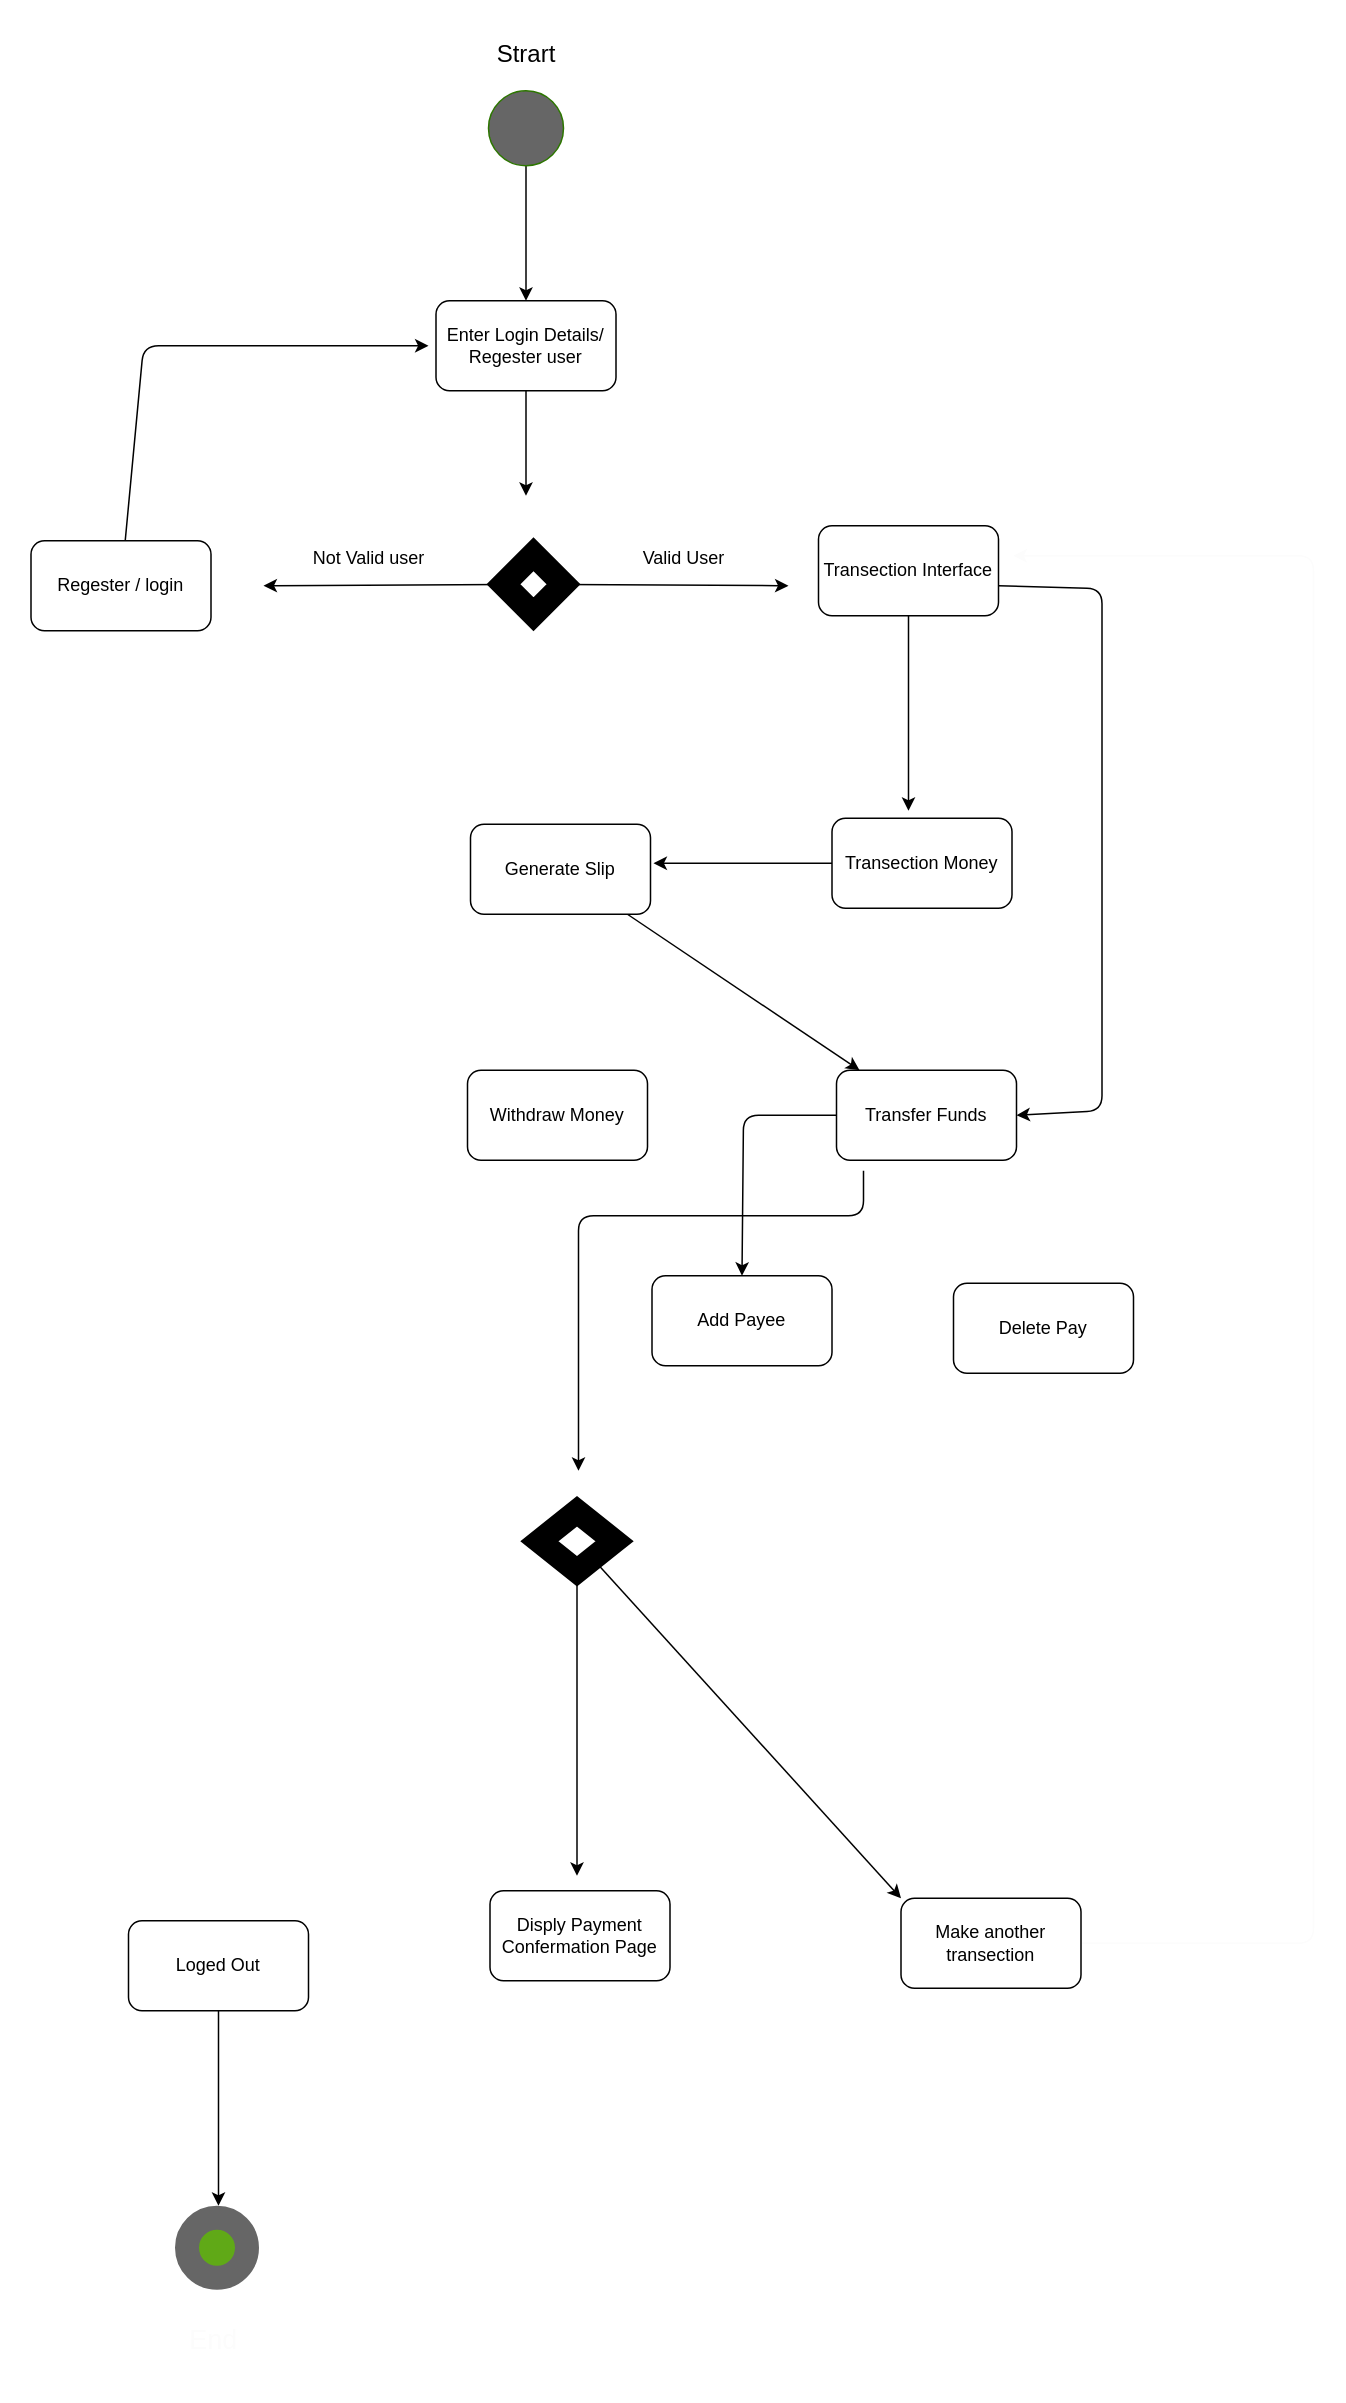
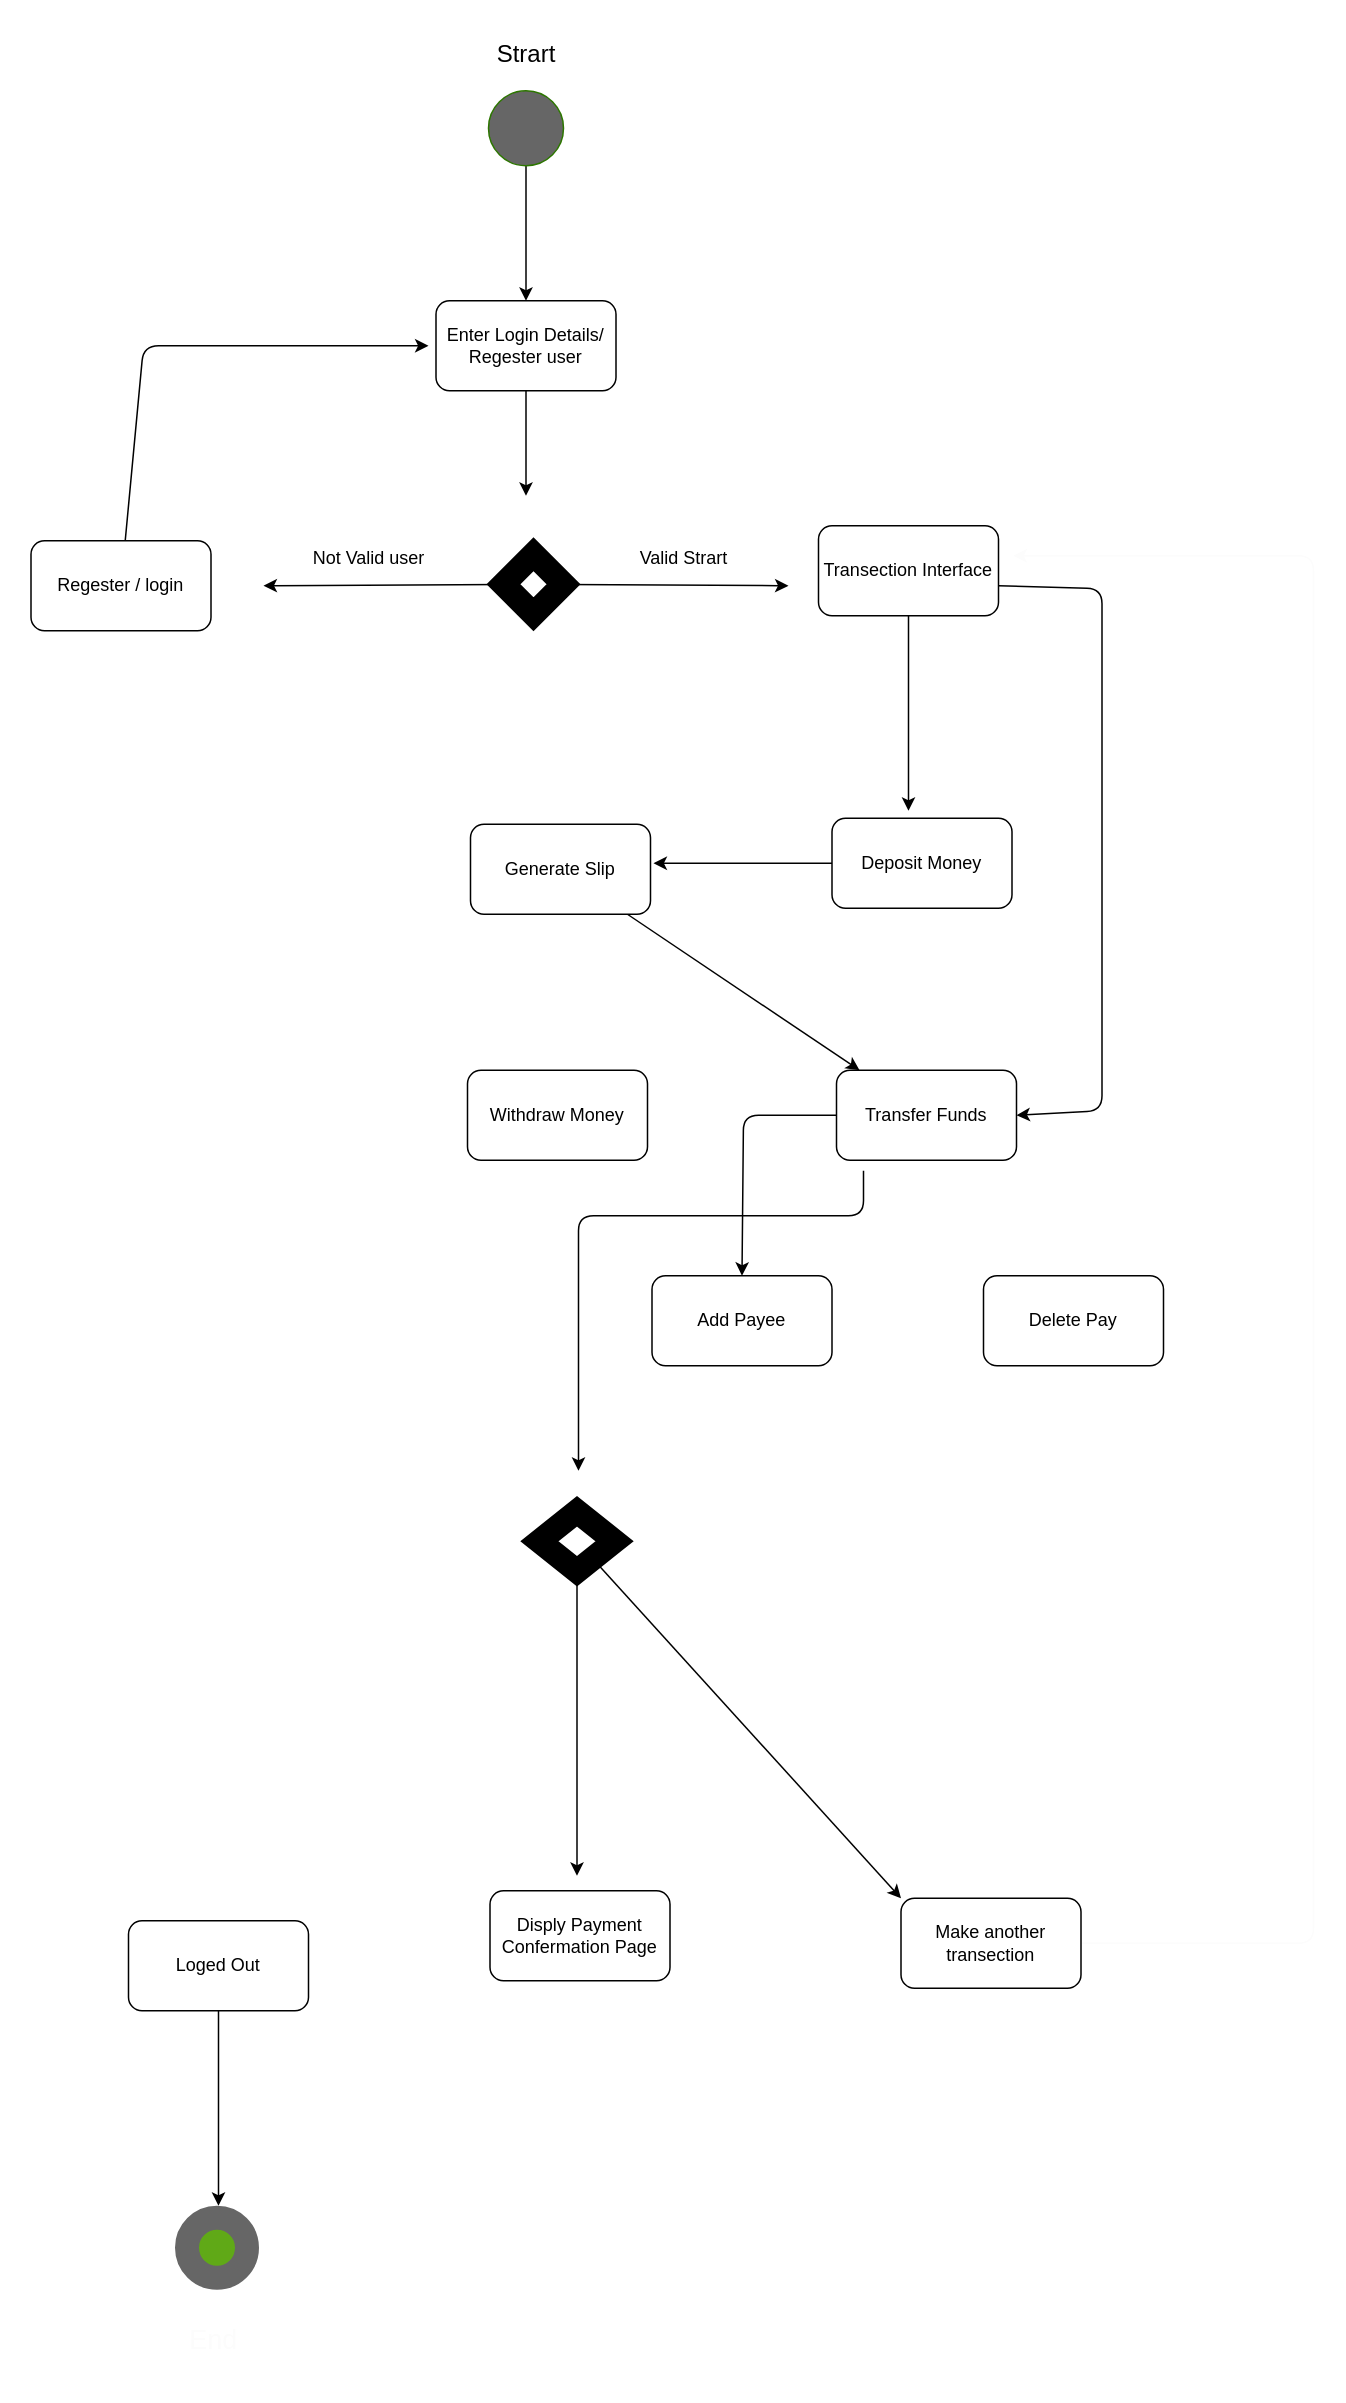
- <mxCell id="22" value="&lt;span style=&quot;font-size: 12px;&quot;&gt;Valid User&lt;/span&gt;" style="text;html=1;align=center;verticalAlign=middle;resizable=0;points=[];autosize=1;strokeColor=none;fillColor=none;fontSize=31;" parent="1" vertex="1"><mxGeometry x="415" y="340" width="80" height="50" as="geometry" /></mxCell>
+ <mxCell id="22" value="&lt;span style=&quot;font-size: 12px;&quot;&gt;Valid Strart&lt;/span&gt;" style="text;html=1;align=center;verticalAlign=middle;resizable=0;points=[];autosize=1;strokeColor=none;fillColor=none;fontSize=31;" parent="1" vertex="1"><mxGeometry x="415" y="340" width="80" height="50" as="geometry" /></mxCell>
- <mxCell id="11" value="Transection Money" style="rounded=1;whiteSpace=wrap;html=1;" parent="1" vertex="1"><mxGeometry x="554" y="545" width="120" height="60" as="geometry" /></mxCell>
+ <mxCell id="11" value="Deposit Money" style="rounded=1;whiteSpace=wrap;html=1;" parent="1" vertex="1"><mxGeometry x="554" y="545" width="120" height="60" as="geometry" /></mxCell>
- <mxCell id="35" value="Delete Pay" style="rounded=1;whiteSpace=wrap;html=1;fillStyle=solid;" vertex="1" parent="1"><mxGeometry x="635" y="855" width="120" height="60" as="geometry" /></mxCell>
+ <mxCell id="35" value="Delete Pay" style="rounded=1;whiteSpace=wrap;html=1;fillStyle=solid;" vertex="1" parent="1"><mxGeometry x="655" y="850" width="120" height="60" as="geometry" /></mxCell>
